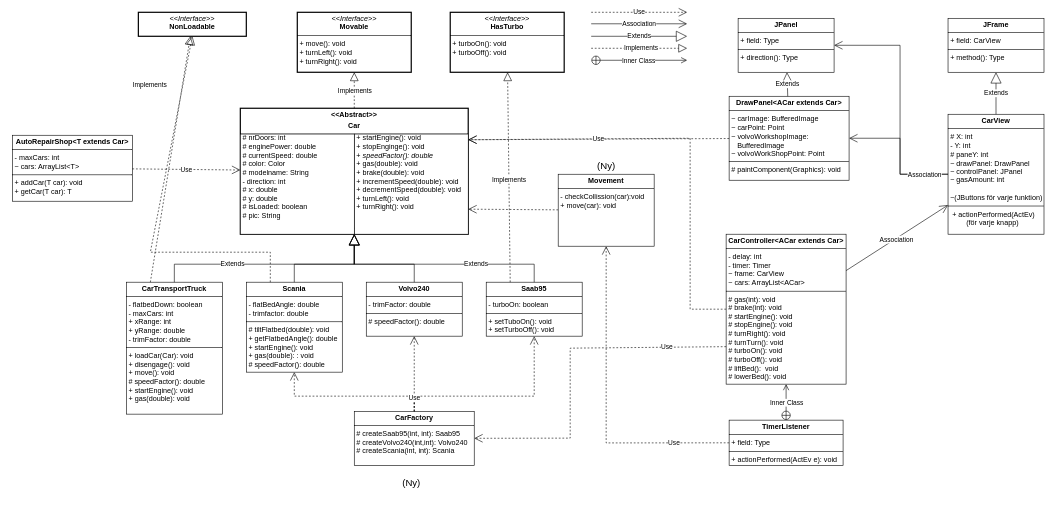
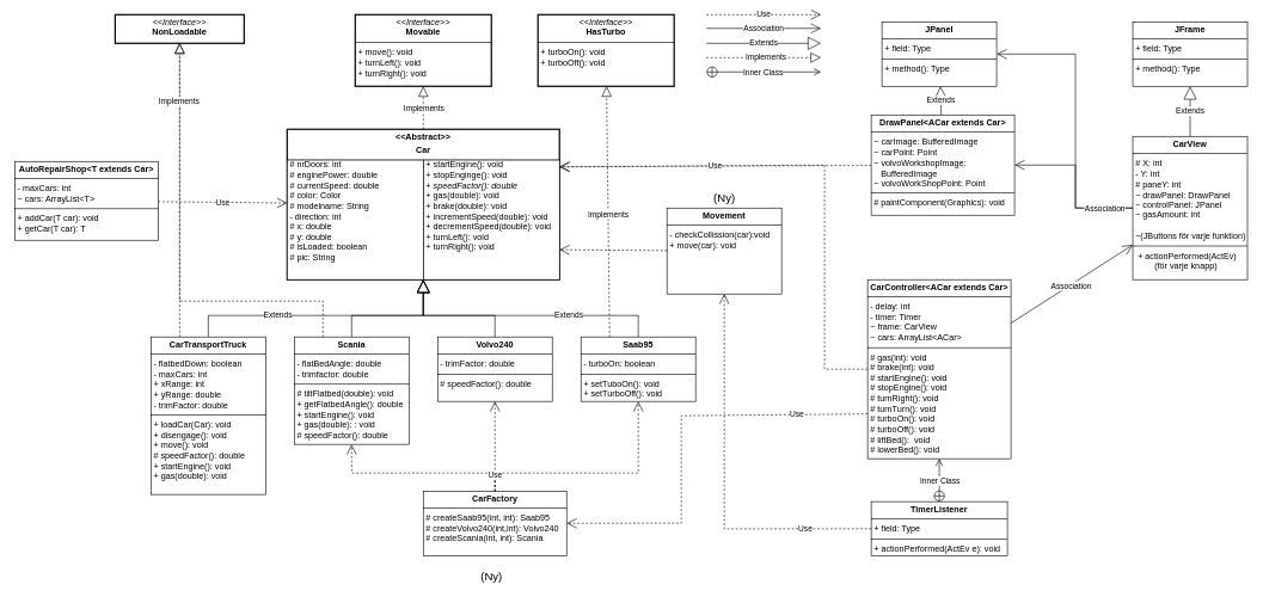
- <mxCell id="3" value="&lt;p style=&quot;margin:0px;margin-top:4px;text-align:center;&quot;&gt;&lt;i&gt;&amp;lt;&amp;lt;Interface&amp;gt;&amp;gt;&lt;/i&gt;&lt;br&gt;&lt;b&gt;NonLoadable&lt;/b&gt;&lt;/p&gt;&lt;p style=&quot;margin:0px;margin-left:4px;&quot;&gt;&lt;br&gt;&lt;/p&gt;" style="verticalAlign=top;align=left;overflow=fill;html=1;whiteSpace=wrap;strokeWidth=2;" parent="1" vertex="1"><mxGeometry x="230" y="20" width="180" height="40" as="geometry" /></mxCell>
+ <mxCell id="3" value="&lt;p style=&quot;margin:0px;margin-top:4px;text-align:center;&quot;&gt;&lt;i&gt;&amp;lt;&amp;lt;Interface&amp;gt;&amp;gt;&lt;/i&gt;&lt;br&gt;&lt;b&gt;NonLoadable&lt;/b&gt;&lt;/p&gt;&lt;p style=&quot;margin:0px;margin-left:4px;&quot;&gt;&lt;br&gt;&lt;/p&gt;" style="verticalAlign=top;align=left;overflow=fill;html=1;whiteSpace=wrap;strokeWidth=2;" parent="1" vertex="1"><mxGeometry x="160" y="20" width="180" height="40" as="geometry" /></mxCell>
- <mxCell id="19" value="&lt;p style=&quot;margin:0px;margin-top:4px;text-align:center;&quot;&gt;&lt;b&gt;JPanel&lt;/b&gt;&lt;/p&gt;&lt;hr size=&quot;1&quot; style=&quot;border-style:solid;&quot;&gt;&lt;p style=&quot;margin:0px;margin-left:4px;&quot;&gt;+ field: Type&lt;/p&gt;&lt;hr size=&quot;1&quot; style=&quot;border-style:solid;&quot;&gt;&lt;p style=&quot;margin:0px;margin-left:4px;&quot;&gt;+ direction(): Type&lt;/p&gt;" style="verticalAlign=top;align=left;overflow=fill;html=1;whiteSpace=wrap;" parent="1" vertex="1"><mxGeometry x="1230" y="30" width="160" height="90" as="geometry" /></mxCell>
+ <mxCell id="19" value="&lt;p style=&quot;margin:0px;margin-top:4px;text-align:center;&quot;&gt;&lt;b&gt;JPanel&lt;/b&gt;&lt;/p&gt;&lt;hr size=&quot;1&quot; style=&quot;border-style:solid;&quot;&gt;&lt;p style=&quot;margin:0px;margin-left:4px;&quot;&gt;+ field: Type&lt;/p&gt;&lt;hr size=&quot;1&quot; style=&quot;border-style:solid;&quot;&gt;&lt;p style=&quot;margin:0px;margin-left:4px;&quot;&gt;+ method(): Type&lt;/p&gt;" style="verticalAlign=top;align=left;overflow=fill;html=1;whiteSpace=wrap;" parent="1" vertex="1"><mxGeometry x="1230" y="30" width="160" height="90" as="geometry" /></mxCell>
- <mxCell id="18" value="&lt;p style=&quot;margin:0px;margin-top:4px;text-align:center;&quot;&gt;&lt;b&gt;JFrame&lt;/b&gt;&lt;/p&gt;&lt;hr size=&quot;1&quot; style=&quot;border-style:solid;&quot;&gt;&lt;p style=&quot;margin:0px;margin-left:4px;&quot;&gt;+ field: CarView&lt;/p&gt;&lt;hr size=&quot;1&quot; style=&quot;border-style:solid;&quot;&gt;&lt;p style=&quot;margin:0px;margin-left:4px;&quot;&gt;+ method(): Type&lt;/p&gt;" style="verticalAlign=top;align=left;overflow=fill;html=1;whiteSpace=wrap;" parent="1" vertex="1"><mxGeometry x="1580" y="30" width="160" height="90" as="geometry" /></mxCell>
+ <mxCell id="18" value="&lt;p style=&quot;margin:0px;margin-top:4px;text-align:center;&quot;&gt;&lt;b&gt;JFrame&lt;/b&gt;&lt;/p&gt;&lt;hr size=&quot;1&quot; style=&quot;border-style:solid;&quot;&gt;&lt;p style=&quot;margin:0px;margin-left:4px;&quot;&gt;+ field: Type&lt;/p&gt;&lt;hr size=&quot;1&quot; style=&quot;border-style:solid;&quot;&gt;&lt;p style=&quot;margin:0px;margin-left:4px;&quot;&gt;+ method(): Type&lt;/p&gt;" style="verticalAlign=top;align=left;overflow=fill;html=1;whiteSpace=wrap;" parent="1" vertex="1"><mxGeometry x="1580" y="30" width="160" height="90" as="geometry" /></mxCell>
